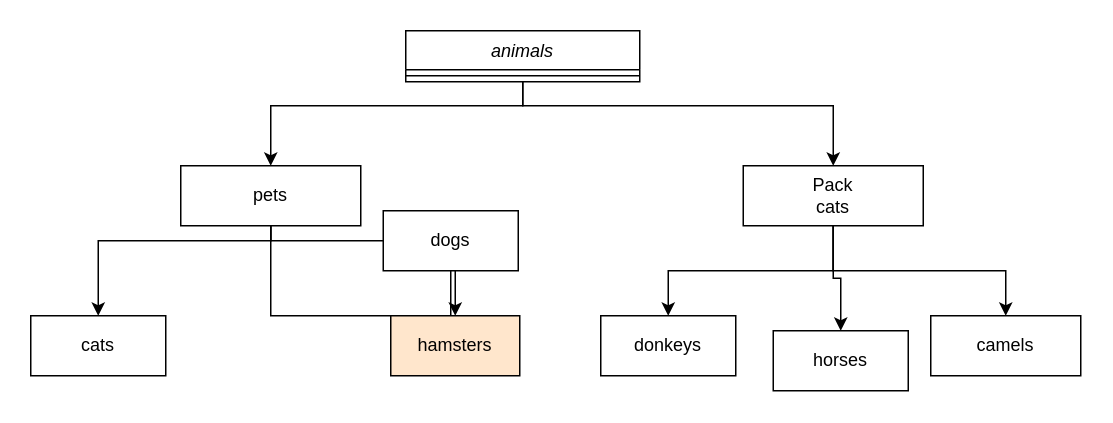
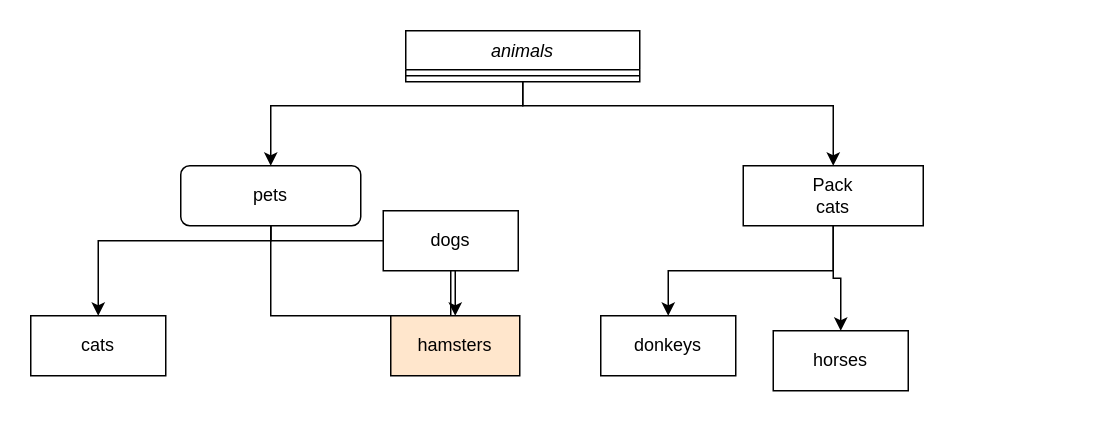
- <mxCell id="8" value="pets" style="rounded=0;whiteSpace=wrap;html=1;" vertex="1" parent="1"><mxGeometry x="120" y="110" width="120" height="40" as="geometry" /></mxCell>
+ <mxCell id="8" value="pets" style="whiteSpace=wrap;html=1;rounded=1;" vertex="1" parent="1"><mxGeometry x="120" y="110" width="120" height="40" as="geometry" /></mxCell>
- <mxCell id="11" style="edgeStyle=orthogonalEdgeStyle;rounded=0;orthogonalLoop=1;jettySize=auto;html=1;entryX=0.5;entryY=0;entryDx=0;entryDy=0;" edge="1" parent="1" source="12" target="19"><mxGeometry relative="1" as="geometry"><Array as="points"><mxPoint x="555" y="180" /><mxPoint x="670" y="180" /></Array></mxGeometry></mxCell>
- <mxCell id="19" value="camels" style="rounded=0;whiteSpace=wrap;html=1;" vertex="1" parent="1"><mxGeometry x="620" y="210" width="100" height="40" as="geometry" /></mxCell>
